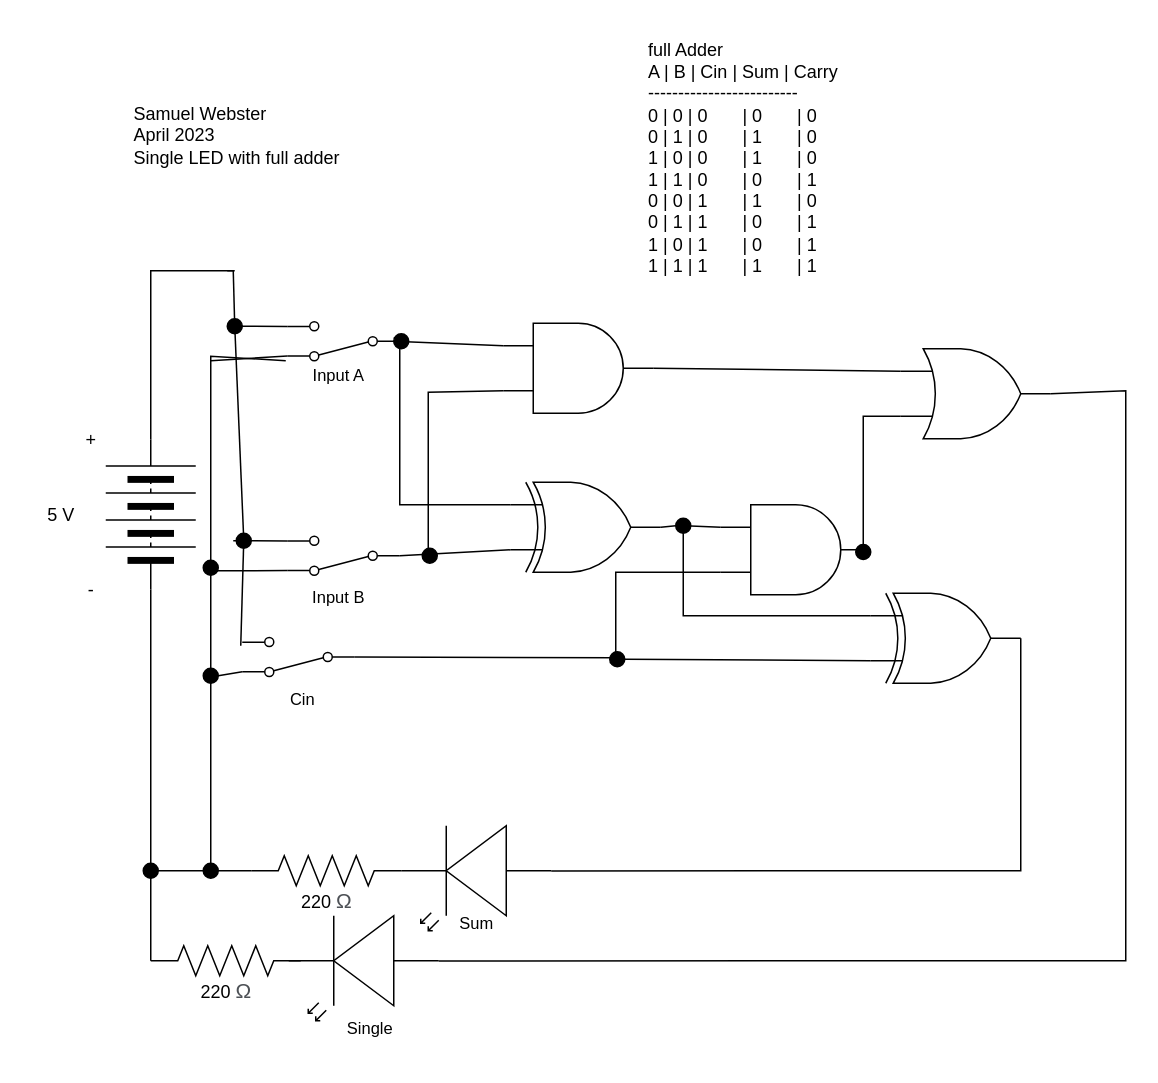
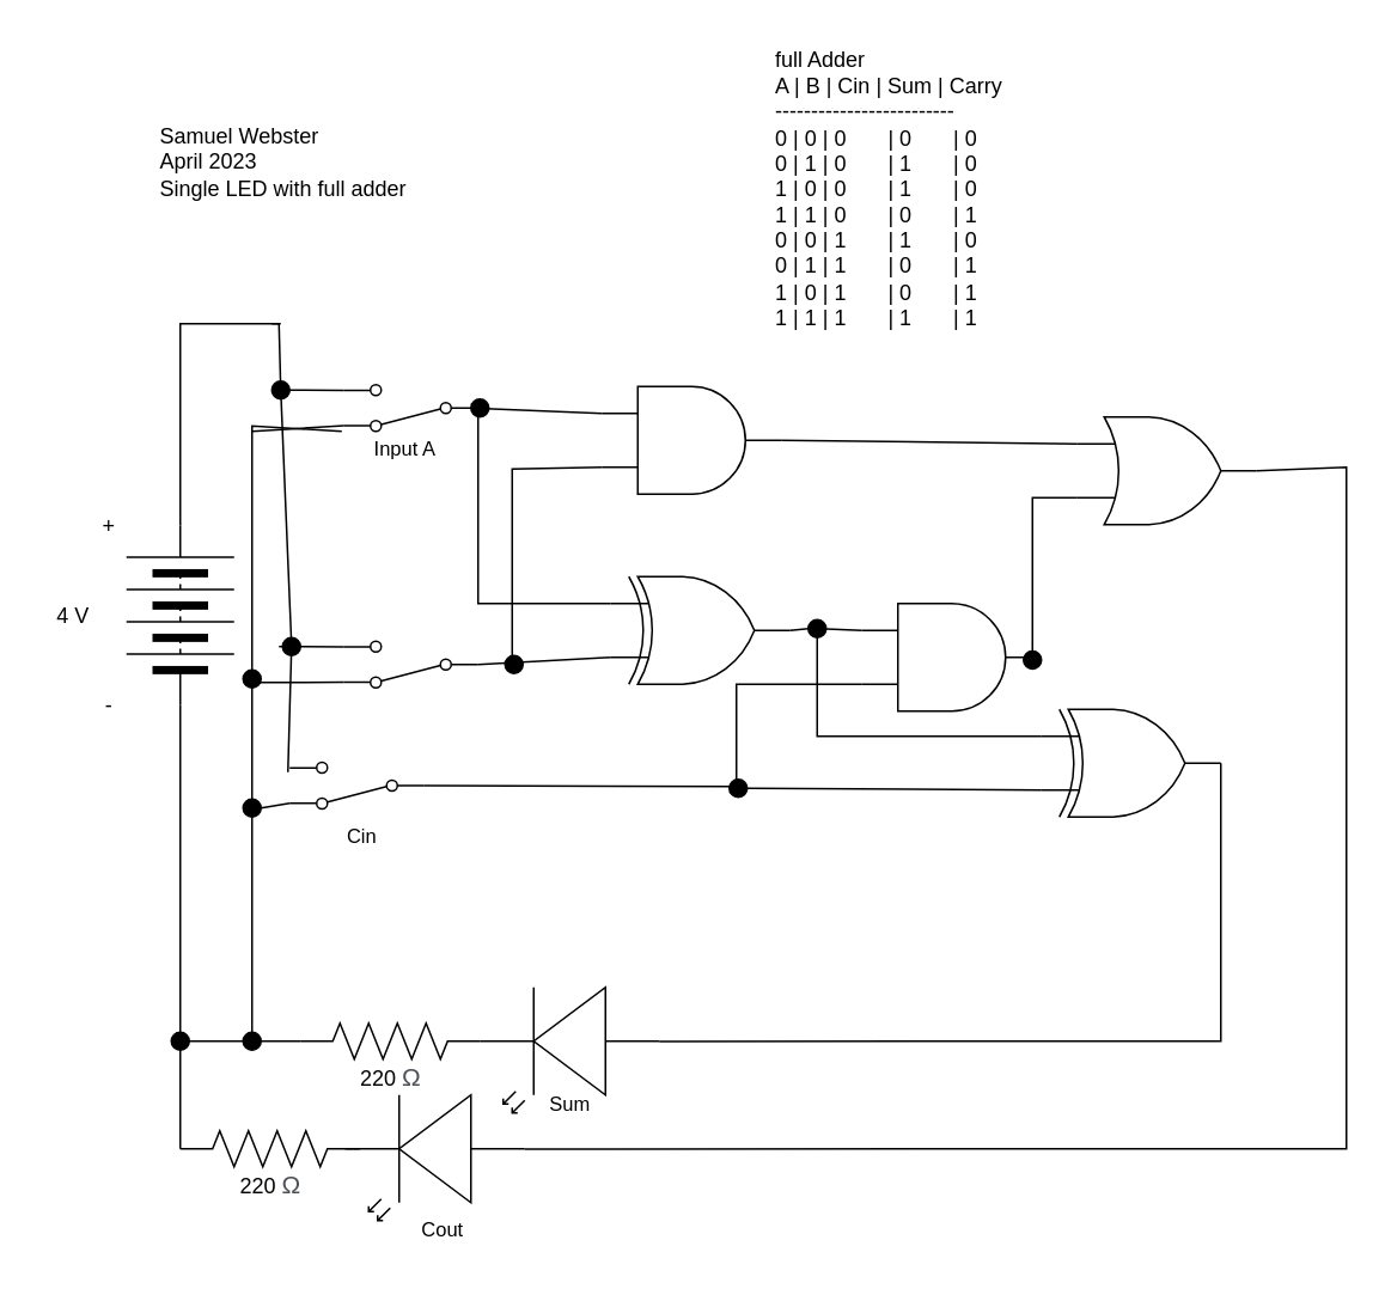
- <mxCell id="10" value="5 V" style="text;html=1;align=center;verticalAlign=middle;resizable=0;points=[];autosize=1;strokeColor=none;fillColor=none;" parent="1" vertex="1"><mxGeometry x="20" y="327.5" width="40" height="30" as="geometry" /></mxCell>
+ <mxCell id="10" value="4 V" style="text;html=1;align=center;verticalAlign=middle;resizable=0;points=[];autosize=1;strokeColor=none;fillColor=none;" parent="1" vertex="1"><mxGeometry x="20" y="327.5" width="40" height="30" as="geometry" /></mxCell>
- <mxCell id="24" value="Input B" style="text;html=1;align=center;verticalAlign=middle;resizable=0;points=[];autosize=1;strokeColor=none;fillColor=none;fontSize=11;fontFamily=Helvetica;fontColor=default;" parent="1" vertex="1"><mxGeometry x="195" y="383" width="60" height="30" as="geometry" /></mxCell>
- <mxCell id="41" value="Single" style="text;html=1;align=center;verticalAlign=middle;resizable=0;points=[];autosize=1;strokeColor=none;fillColor=none;fontSize=11;fontFamily=Helvetica;fontColor=default;" parent="1" vertex="1"><mxGeometry x="221" y="670" width="50" height="30" as="geometry" /></mxCell>
+ <mxCell id="41" value="Cout" style="text;html=1;align=center;verticalAlign=middle;resizable=0;points=[];autosize=1;strokeColor=none;fillColor=none;fontSize=11;fontFamily=Helvetica;fontColor=default;" parent="1" vertex="1"><mxGeometry x="221" y="670" width="50" height="30" as="geometry" /></mxCell>
